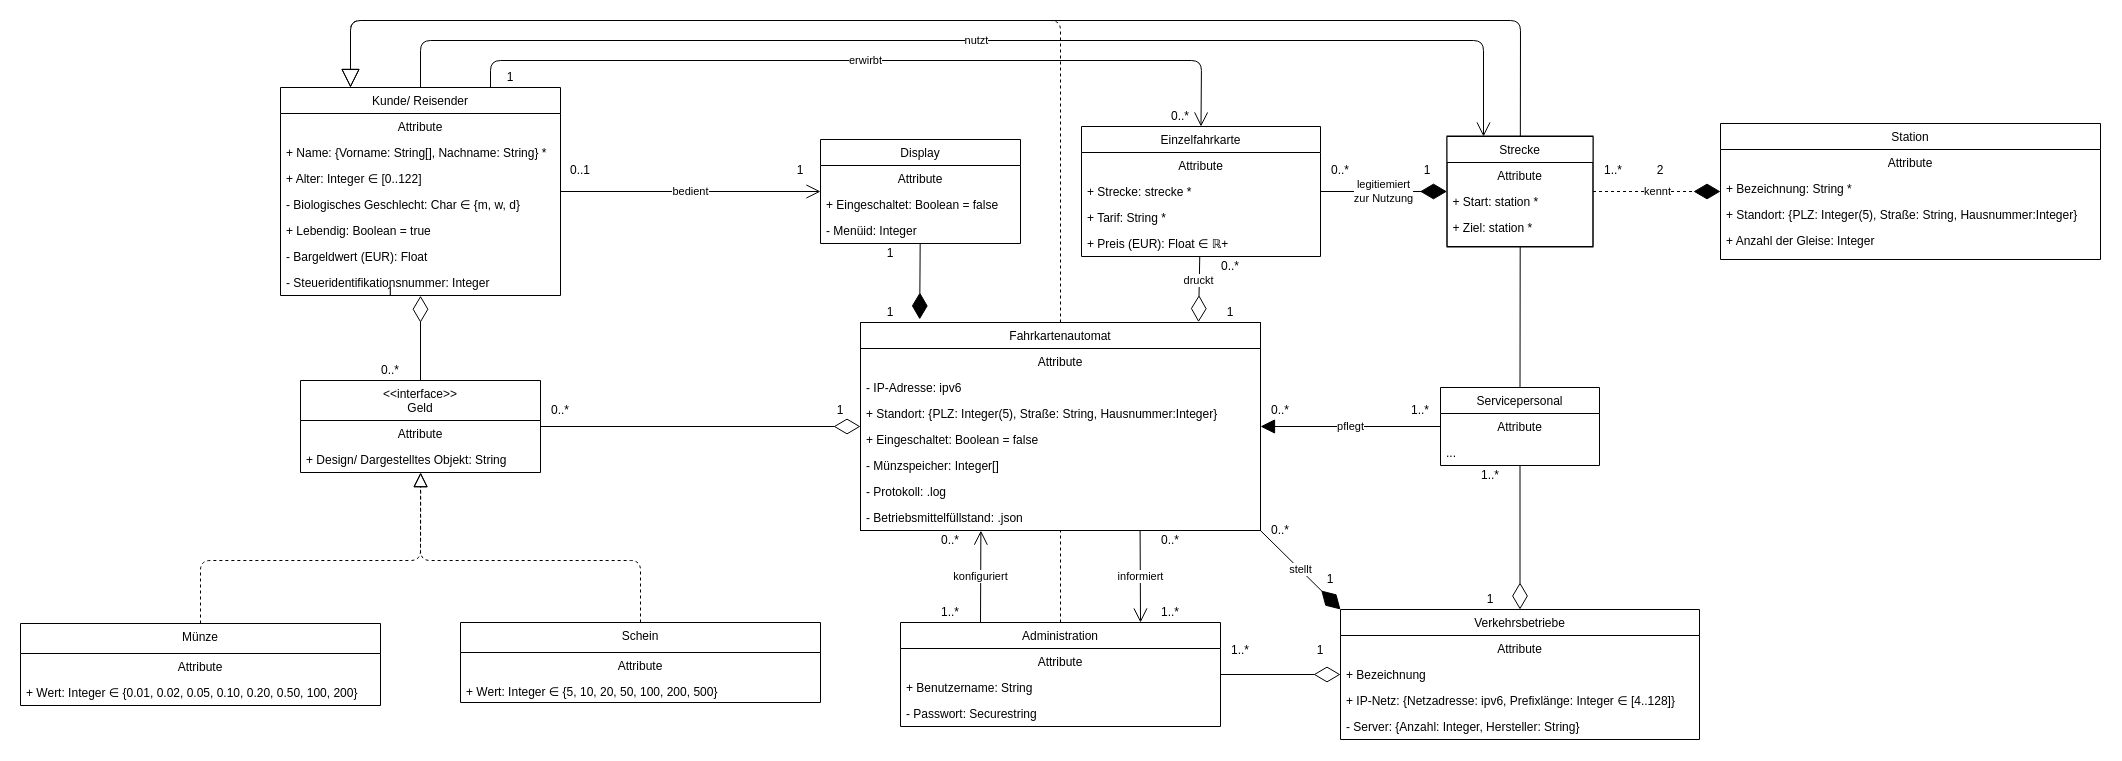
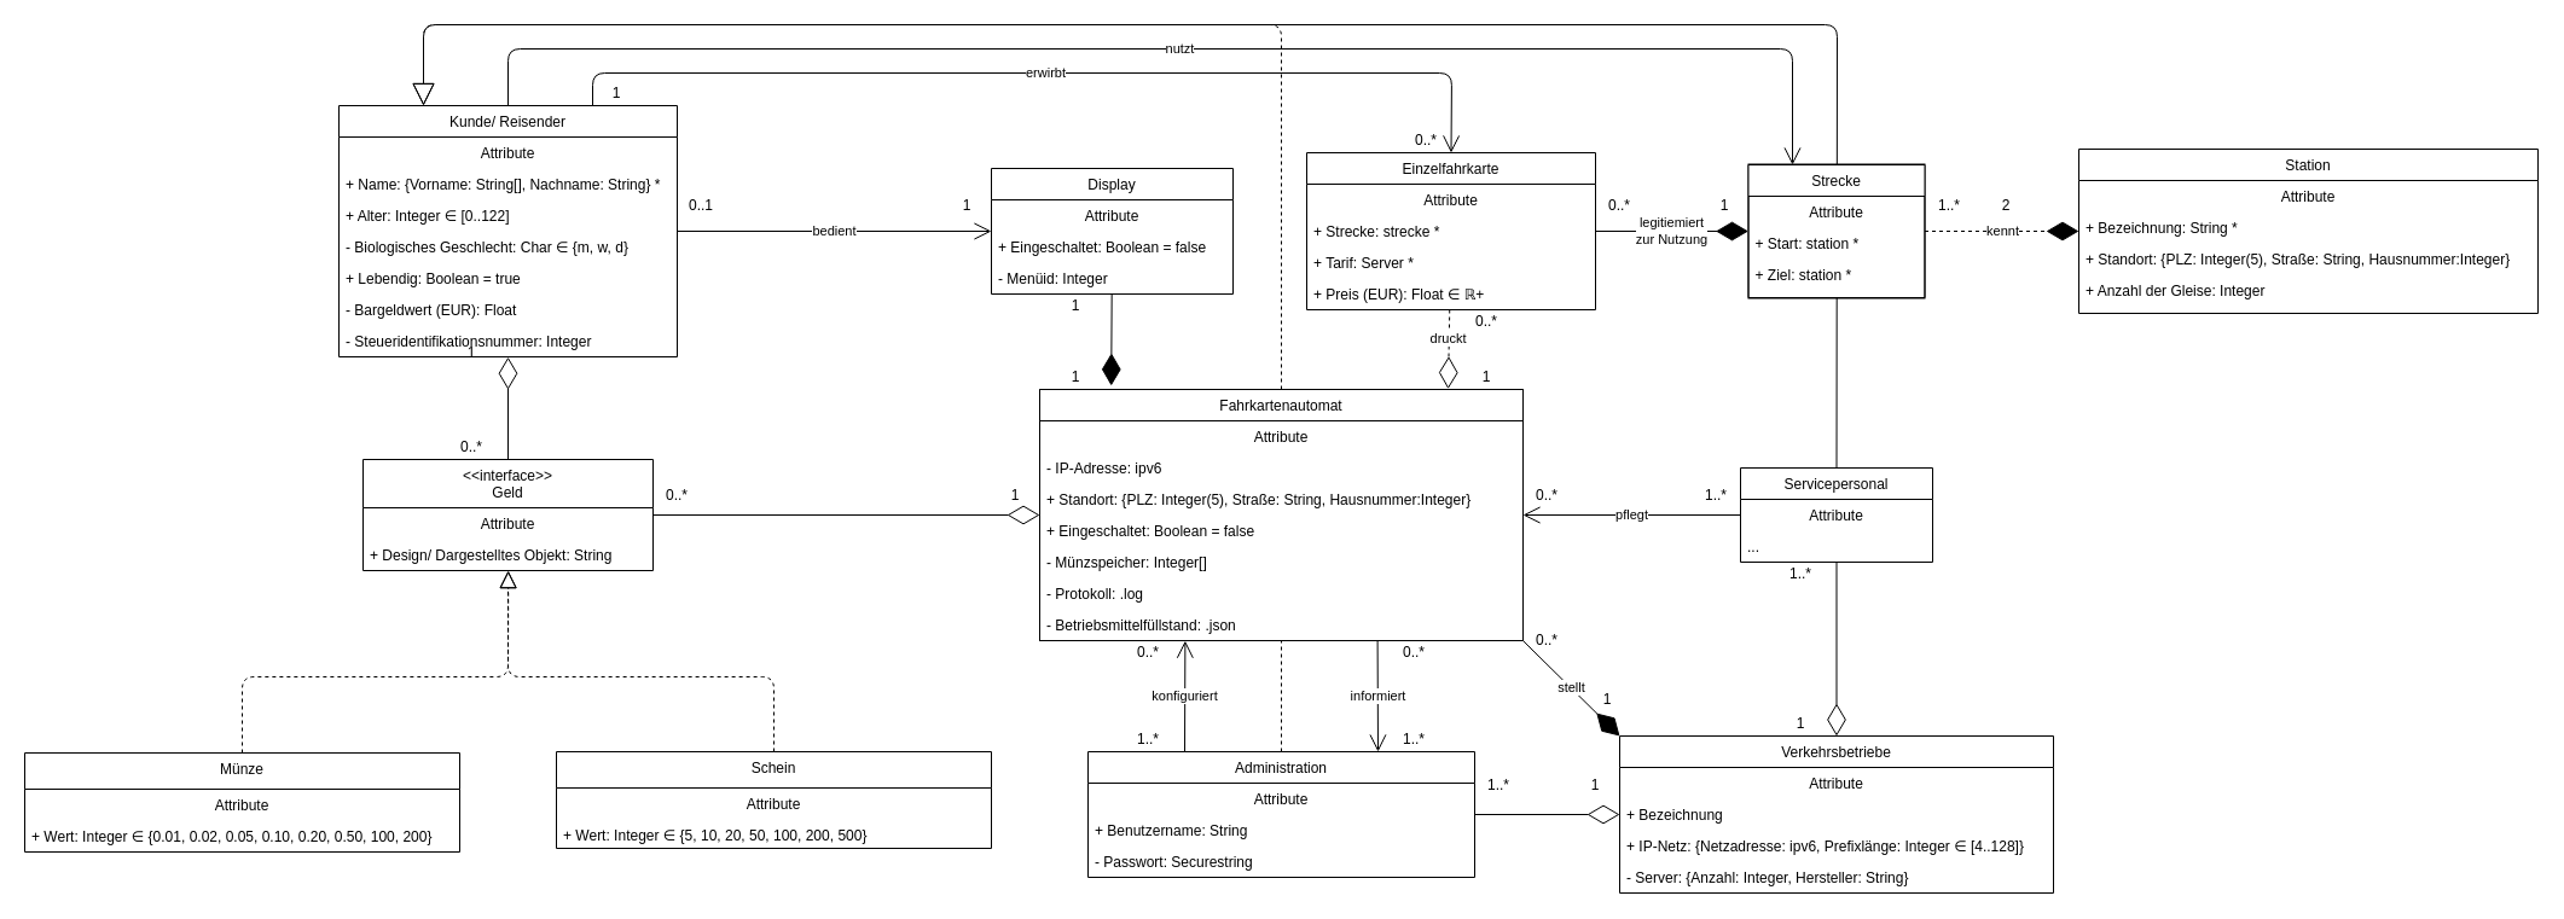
- <mxCell id="72" value="+ Tarif: String *" style="text;strokeColor=none;fillColor=none;align=left;verticalAlign=top;spacingLeft=4;spacingRight=4;overflow=hidden;rotatable=0;points=[[0,0.5],[1,0.5]];portConstraint=eastwest;" parent="69" vertex="1"><mxGeometry y="78" width="239" height="26" as="geometry" /></mxCell>
+ <mxCell id="72" value="+ Tarif: Server *" style="text;strokeColor=none;fillColor=none;align=left;verticalAlign=top;spacingLeft=4;spacingRight=4;overflow=hidden;rotatable=0;points=[[0,0.5],[1,0.5]];portConstraint=eastwest;" parent="69" vertex="1"><mxGeometry y="78" width="239" height="26" as="geometry" /></mxCell>
- <mxCell id="74" value="druckt" style="endArrow=diamondThin;endFill=0;endSize=24;html=1;entryX=0.845;entryY=-0.002;entryDx=0;entryDy=0;entryPerimeter=0;" parent="1" source="69" target="86" edge="1"><mxGeometry x="-0.268" y="-1" width="160" relative="1" as="geometry"><mxPoint x="550" y="436" as="sourcePoint" /><mxPoint x="870" y="436" as="targetPoint" /><mxPoint as="offset" /></mxGeometry></mxCell>
+ <mxCell id="74" value="druckt" style="endArrow=diamondThin;endFill=0;endSize=24;html=1;entryX=0.845;entryY=-0.002;entryDx=0;entryDy=0;entryPerimeter=0;dashed=1;" parent="1" source="69" target="86" edge="1"><mxGeometry x="-0.268" y="-1" width="160" relative="1" as="geometry"><mxPoint x="550" y="436" as="sourcePoint" /><mxPoint x="870" y="436" as="targetPoint" /><mxPoint as="offset" /></mxGeometry></mxCell>
- <mxCell id="46" value="pflegt" style="endArrow=block;endFill=1;endSize=12;html=1;" parent="1" source="34" target="86" edge="1"><mxGeometry width="160" relative="1" as="geometry"><mxPoint x="1149.6" y="514.156" as="sourcePoint" /><mxPoint x="1150" y="632" as="targetPoint" /></mxGeometry></mxCell>
+ <mxCell id="46" value="pflegt" style="endArrow=open;endFill=1;endSize=12;html=1;" parent="1" source="34" target="86" edge="1"><mxGeometry width="160" relative="1" as="geometry"><mxPoint x="1149.6" y="514.156" as="sourcePoint" /><mxPoint x="1150" y="632" as="targetPoint" /></mxGeometry></mxCell>
